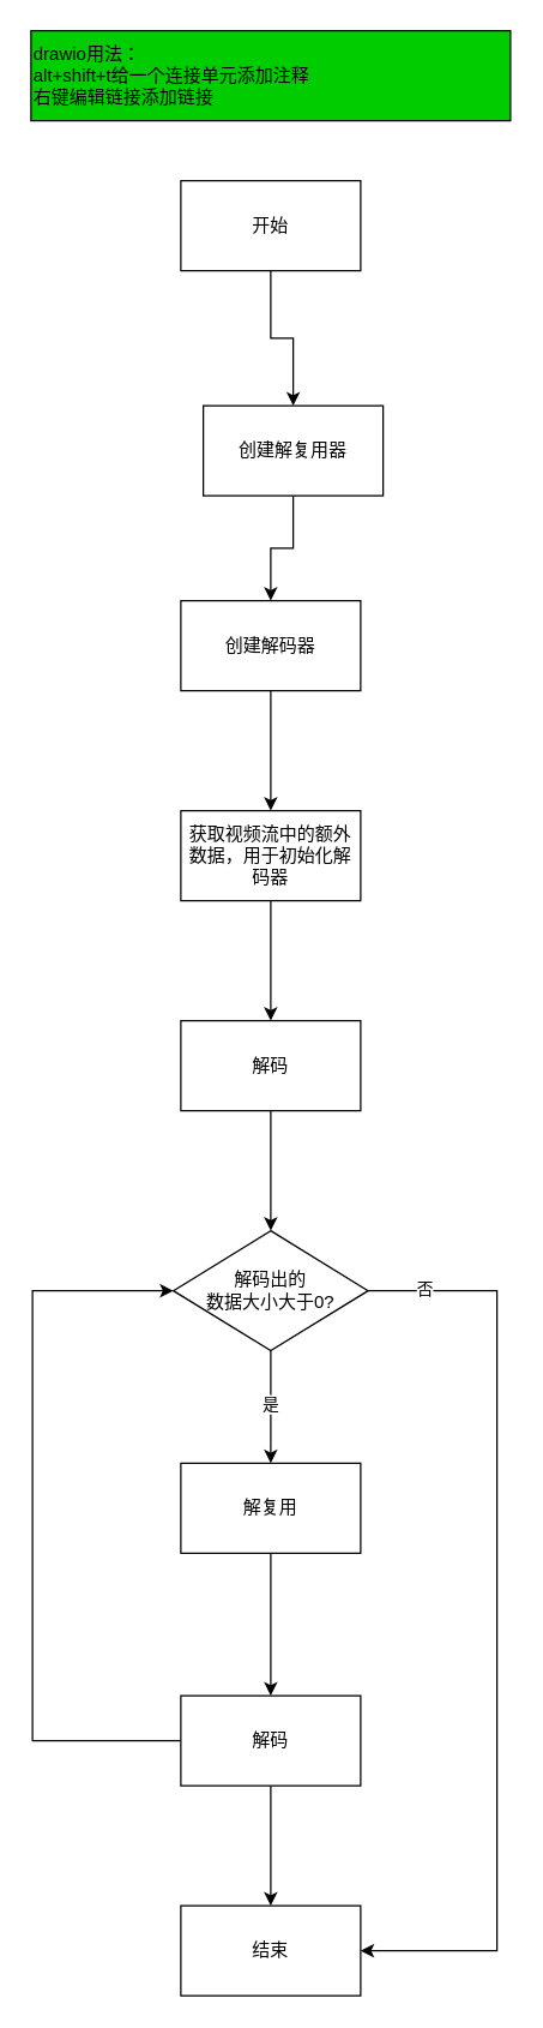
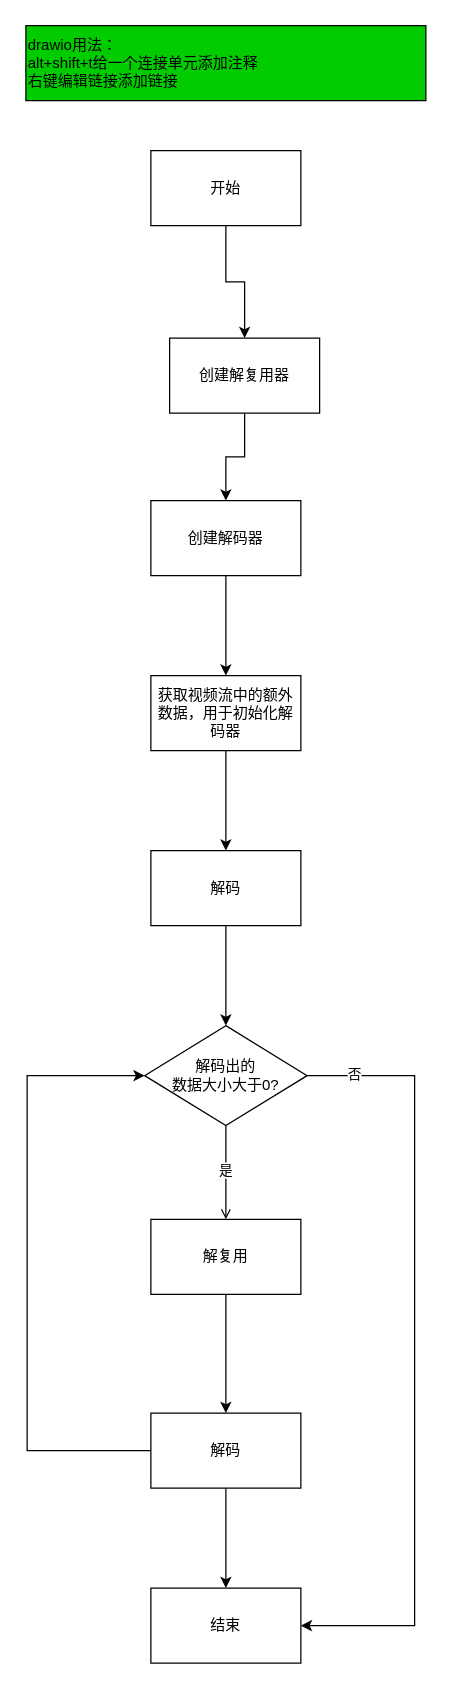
- <mxCell id="11" value="" style="edgeStyle=orthogonalEdgeStyle;rounded=0;orthogonalLoop=1;jettySize=auto;html=1;" edge="1" parent="1" source="15" target="17"><mxGeometry relative="1" as="geometry" /></mxCell>
+ <mxCell id="11" value="" style="edgeStyle=orthogonalEdgeStyle;rounded=0;orthogonalLoop=1;jettySize=auto;html=1;endArrow=open;" edge="1" parent="1" source="15" target="17"><mxGeometry relative="1" as="geometry" /></mxCell>
